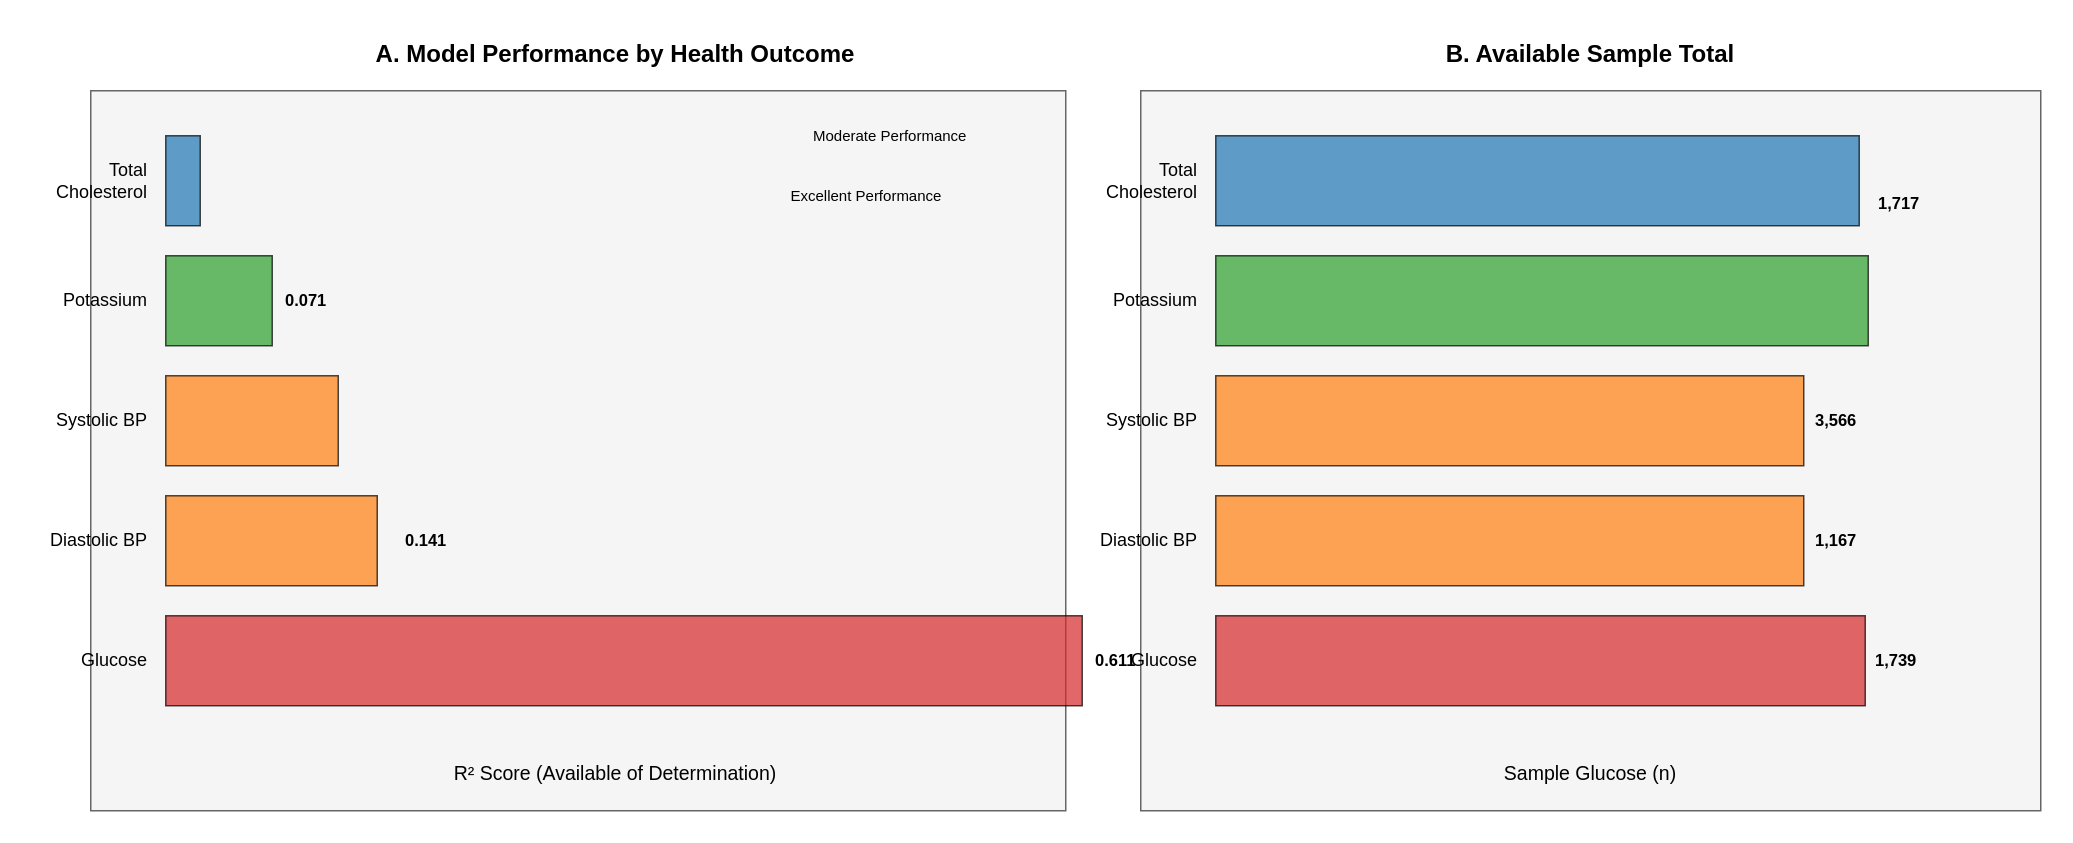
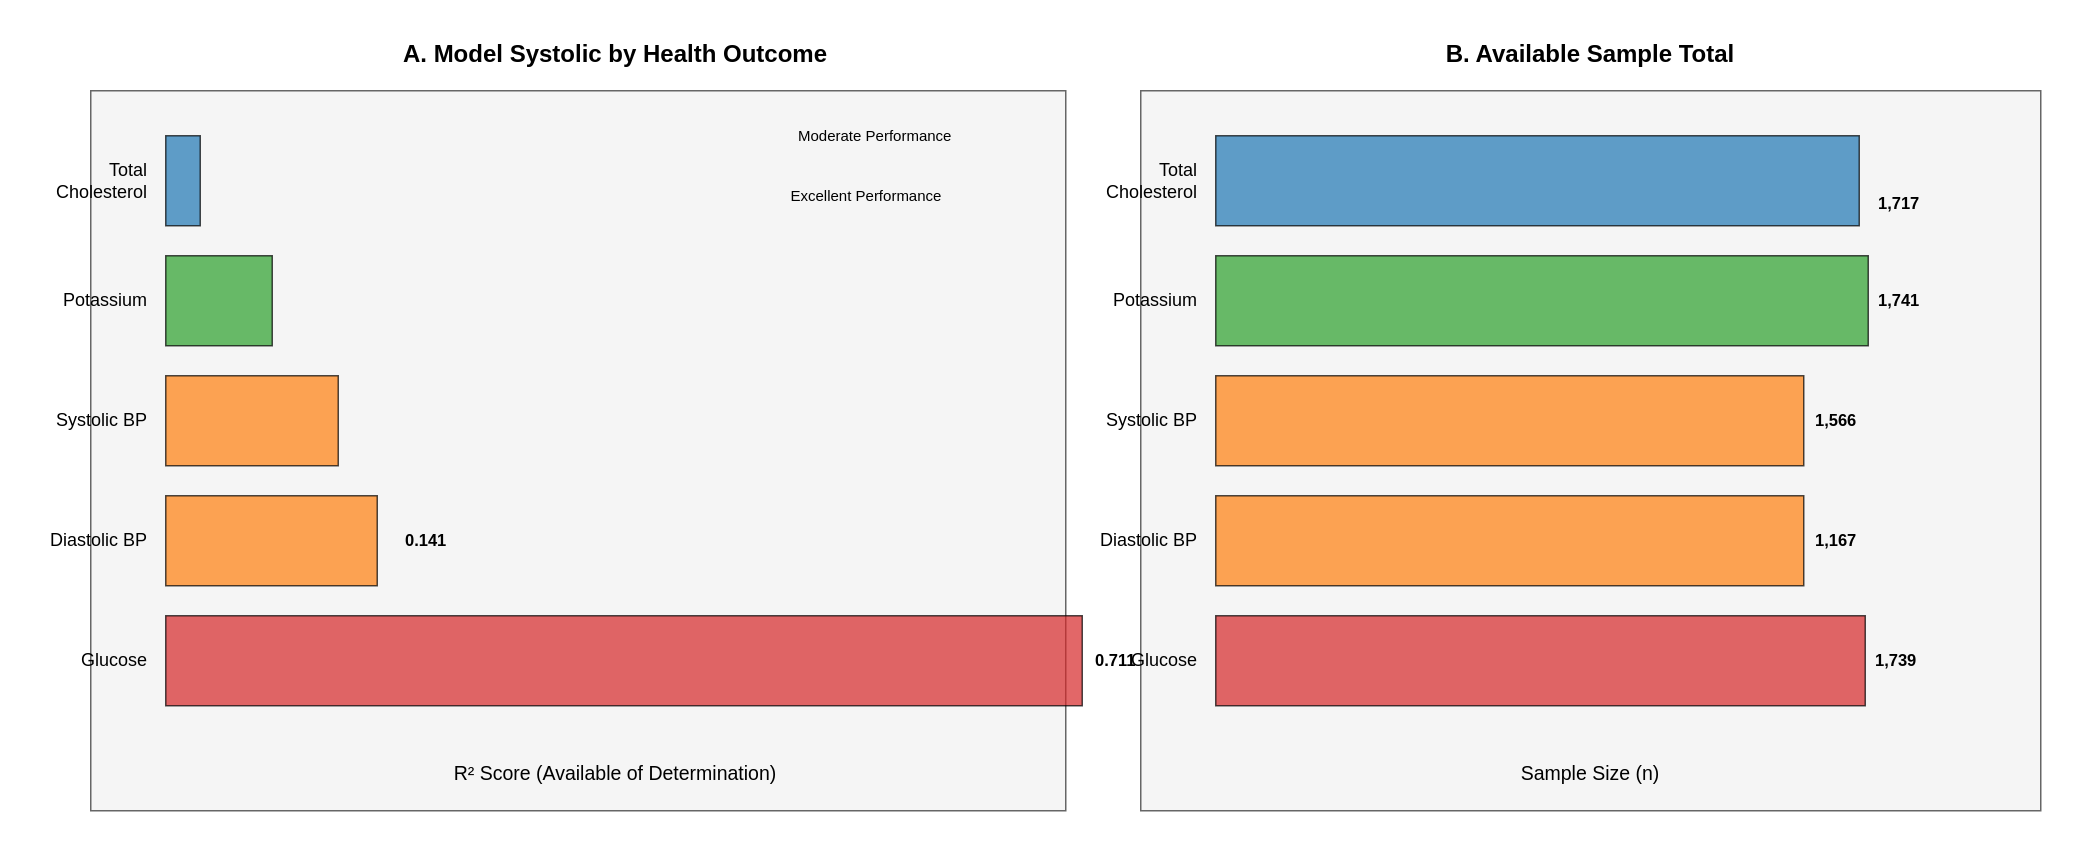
- <mxCell id="2" value="A. Model Performance by Health Outcome" style="text;html=1;strokeColor=none;fillColor=none;align=center;verticalAlign=middle;whiteSpace=wrap;rounded=0;fontSize=16;fontStyle=1;" parent="1" vertex="1"><mxGeometry x="210" y="20" width="400" height="30" as="geometry" /></mxCell>
+ <mxCell id="2" value="A. Model Systolic by Health Outcome" style="text;html=1;strokeColor=none;fillColor=none;align=center;verticalAlign=middle;whiteSpace=wrap;rounded=0;fontSize=16;fontStyle=1;" parent="1" vertex="1"><mxGeometry x="210" y="20" width="400" height="30" as="geometry" /></mxCell>
- <mxCell id="18" value="Moderate Performance" style="text;html=1;strokeColor=none;fillColor=none;align=left;verticalAlign=middle;whiteSpace=wrap;rounded=0;fontSize=10;" parent="1" vertex="1"><mxGeometry x="540" y="80" width="150" height="20" as="geometry" /></mxCell>
+ <mxCell id="18" value="Moderate Performance" style="text;html=1;strokeColor=none;fillColor=none;align=left;verticalAlign=middle;whiteSpace=wrap;rounded=0;fontSize=10;" parent="1" vertex="1"><mxGeometry x="530" y="80" width="150" height="20" as="geometry" /></mxCell>
- <mxCell id="8" value="0.071" style="text;html=1;strokeColor=none;fillColor=none;align=left;verticalAlign=middle;whiteSpace=wrap;rounded=0;fontSize=11;fontStyle=1;" parent="1" vertex="1"><mxGeometry x="188" y="185" width="40" height="30" as="geometry" /></mxCell>
+ <mxCell id="27" value="1,741" style="text;html=1;strokeColor=none;fillColor=none;align=left;verticalAlign=middle;whiteSpace=wrap;rounded=0;fontSize=11;fontStyle=1;" parent="1" vertex="1"><mxGeometry x="1250" y="185" width="50" height="30" as="geometry" /></mxCell>
- <mxCell id="30" value="3,566" style="text;html=1;strokeColor=none;fillColor=none;align=left;verticalAlign=middle;whiteSpace=wrap;rounded=0;fontSize=11;fontStyle=1;" parent="1" vertex="1"><mxGeometry x="1208" y="265" width="50" height="30" as="geometry" /></mxCell>
+ <mxCell id="30" value="1,566" style="text;html=1;strokeColor=none;fillColor=none;align=left;verticalAlign=middle;whiteSpace=wrap;rounded=0;fontSize=11;fontStyle=1;" parent="1" vertex="1"><mxGeometry x="1208" y="265" width="50" height="30" as="geometry" /></mxCell>
- <mxCell id="16" value="0.611" style="text;html=1;strokeColor=none;fillColor=none;align=left;verticalAlign=middle;whiteSpace=wrap;rounded=0;fontSize=11;fontStyle=1;" parent="1" vertex="1"><mxGeometry x="728" y="425" width="40" height="30" as="geometry" /></mxCell>
+ <mxCell id="16" value="0.711" style="text;html=1;strokeColor=none;fillColor=none;align=left;verticalAlign=middle;whiteSpace=wrap;rounded=0;fontSize=11;fontStyle=1;" parent="1" vertex="1"><mxGeometry x="728" y="425" width="40" height="30" as="geometry" /></mxCell>
- <mxCell id="37" value="Sample Glucose (n)" style="text;html=1;strokeColor=none;fillColor=none;align=center;verticalAlign=middle;whiteSpace=wrap;rounded=0;fontSize=13;" parent="1" vertex="1"><mxGeometry x="960" y="500" width="200" height="30" as="geometry" /></mxCell>
+ <mxCell id="37" value="Sample Size (n)" style="text;html=1;strokeColor=none;fillColor=none;align=center;verticalAlign=middle;whiteSpace=wrap;rounded=0;fontSize=13;" parent="1" vertex="1"><mxGeometry x="960" y="500" width="200" height="30" as="geometry" /></mxCell>
